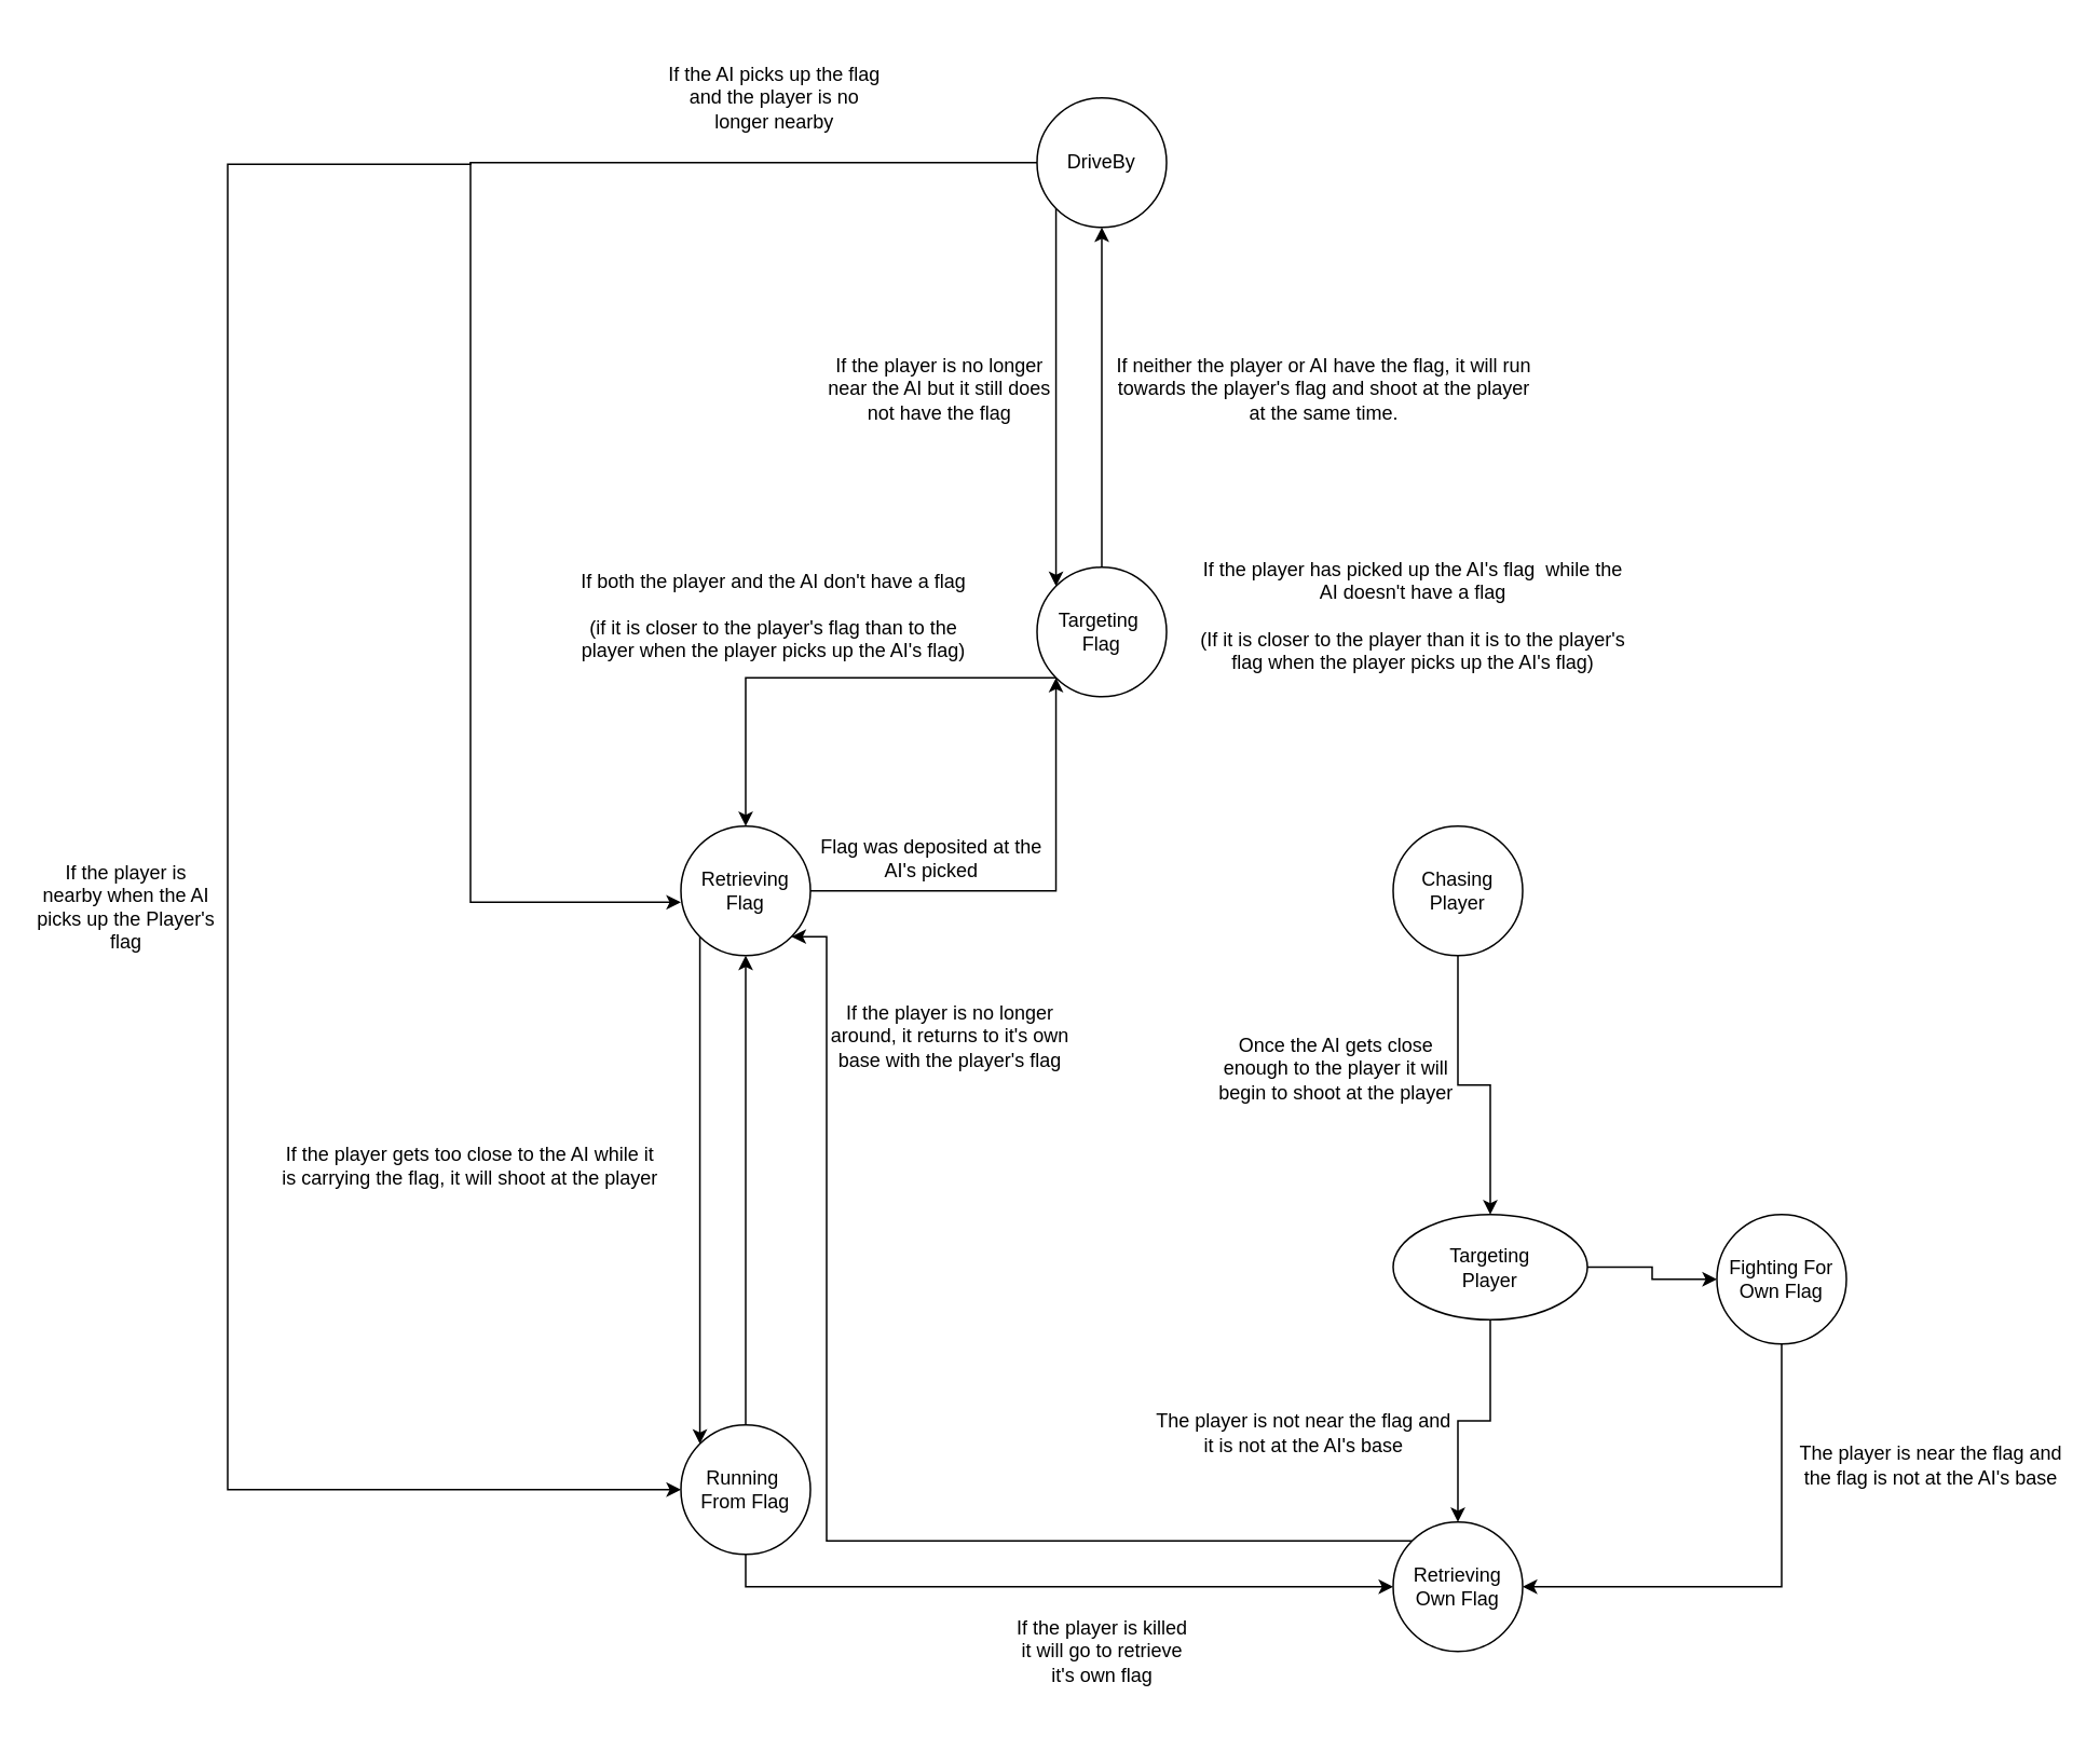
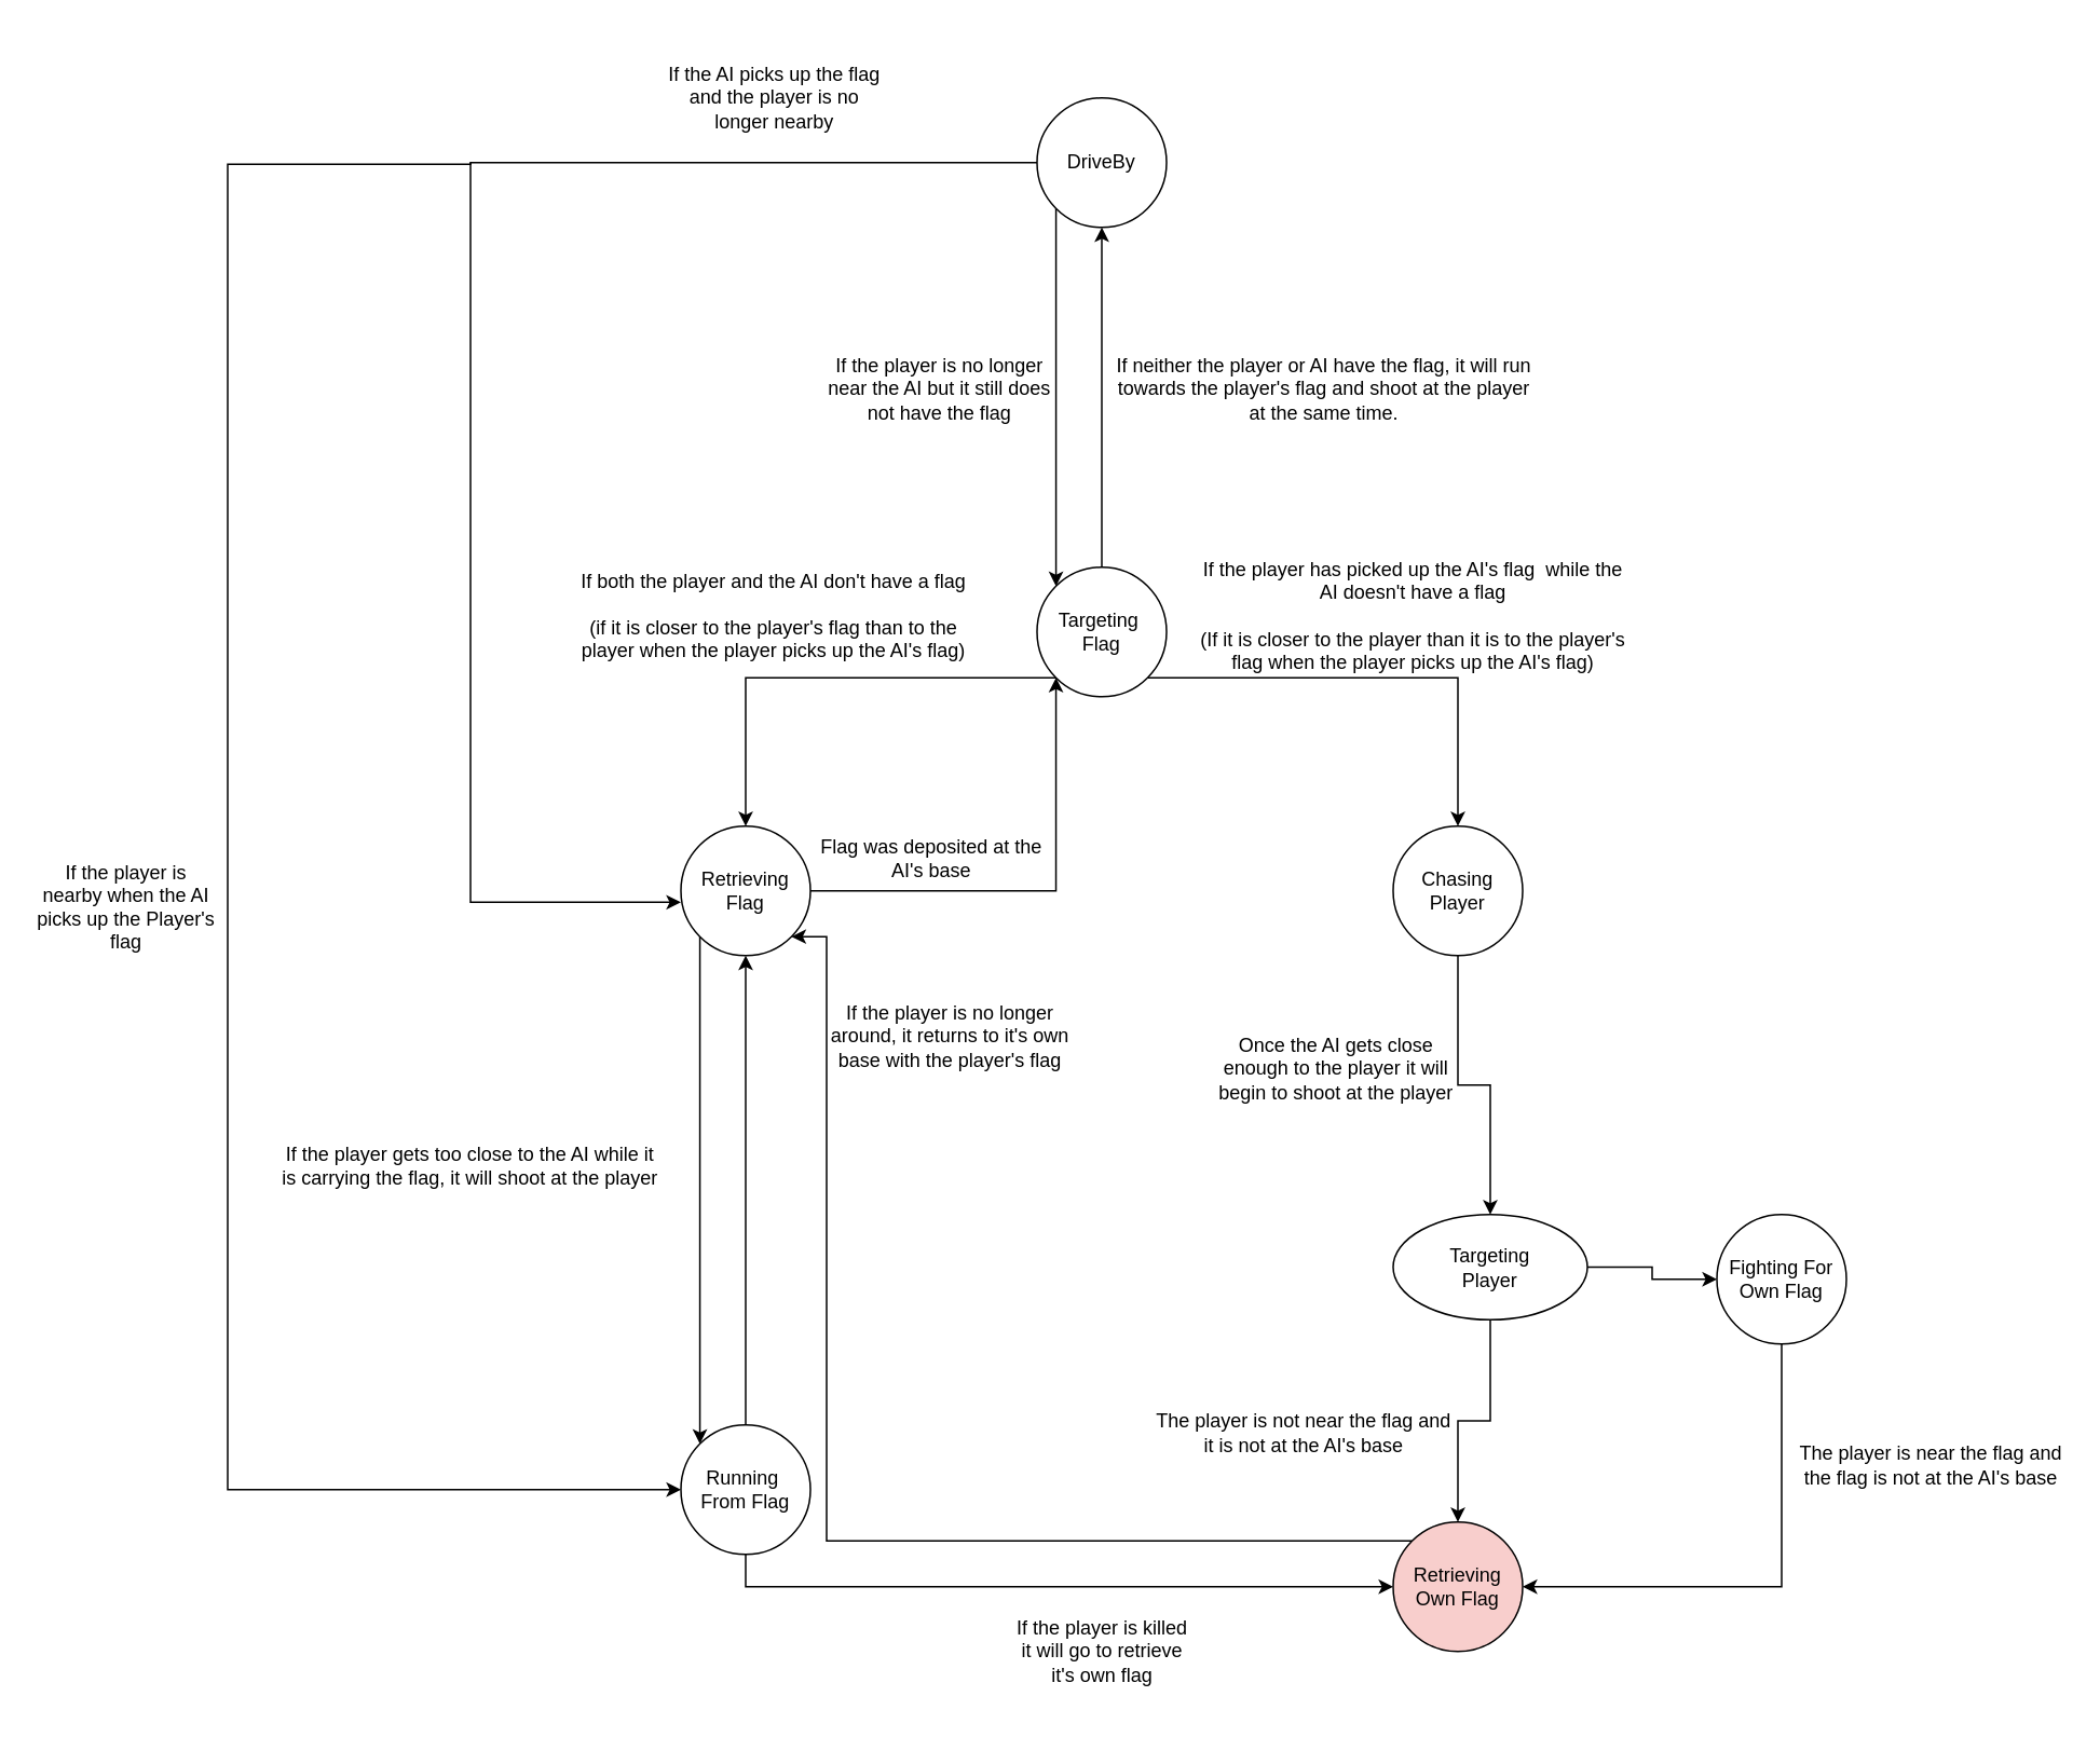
+ <mxCell id="3" style="edgeStyle=orthogonalEdgeStyle;rounded=0;orthogonalLoop=1;jettySize=auto;html=1;exitX=1;exitY=1;exitDx=0;exitDy=0;entryX=0.5;entryY=0;entryDx=0;entryDy=0;" edge="1" parent="1" source="5" target="10"><mxGeometry relative="1" as="geometry" /></mxCell>
- <mxCell id="27" value="Flag was deposited at the AI's picked" style="text;html=1;align=center;verticalAlign=middle;whiteSpace=wrap;rounded=0;" vertex="1" parent="1"><mxGeometry x="500" y="490" width="150" height="80" as="geometry" /></mxCell>
+ <mxCell id="27" value="Flag was deposited at the AI's base" style="text;html=1;align=center;verticalAlign=middle;whiteSpace=wrap;rounded=0;" vertex="1" parent="1"><mxGeometry x="500" y="490" width="150" height="80" as="geometry" /></mxCell>
- <mxCell id="19" value="Retrieving Own Flag" style="ellipse;whiteSpace=wrap;html=1;aspect=fixed;" vertex="1" parent="1"><mxGeometry x="860" y="940" width="80" height="80" as="geometry" /></mxCell>
+ <mxCell id="19" value="Retrieving Own Flag" style="ellipse;whiteSpace=wrap;html=1;aspect=fixed;fillColor=#f8cecc;" vertex="1" parent="1"><mxGeometry x="860" y="940" width="80" height="80" as="geometry" /></mxCell>
